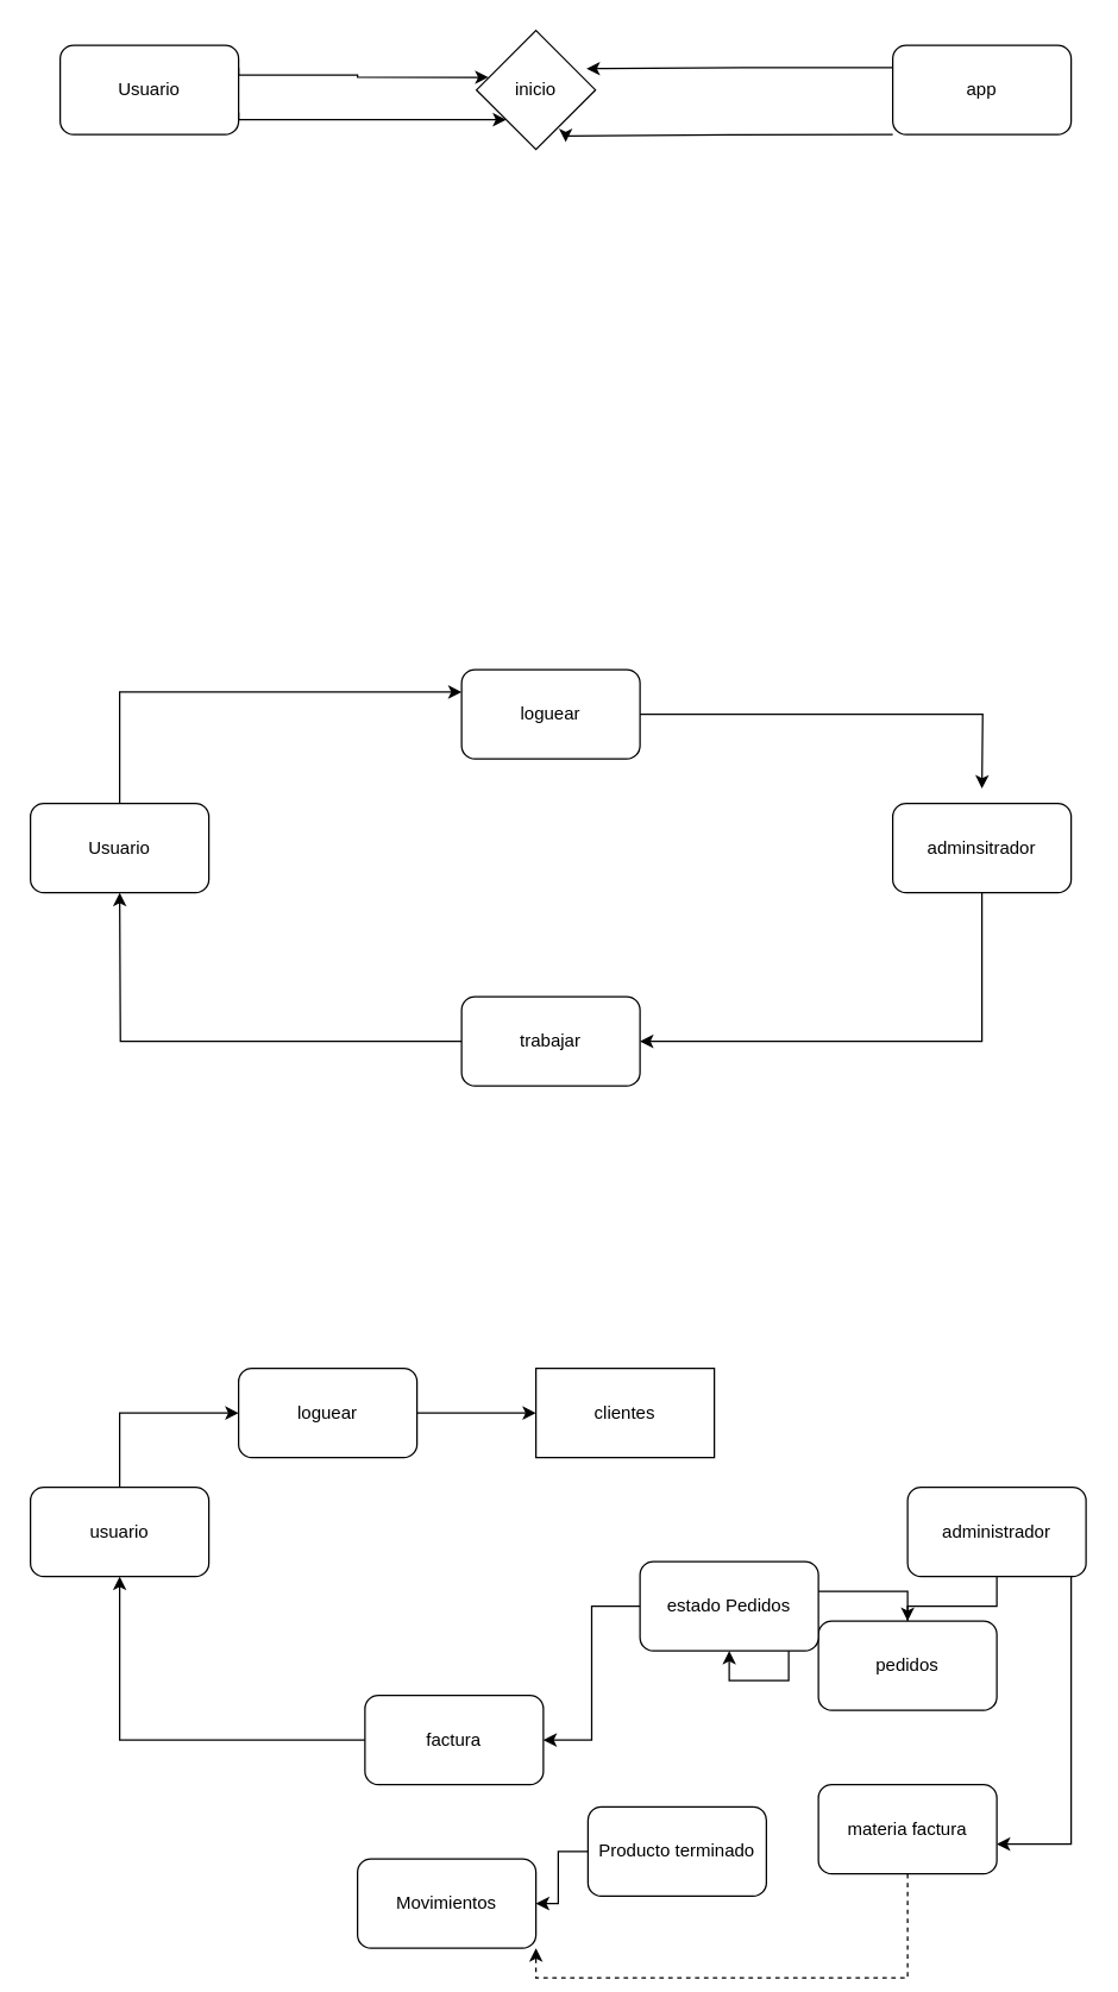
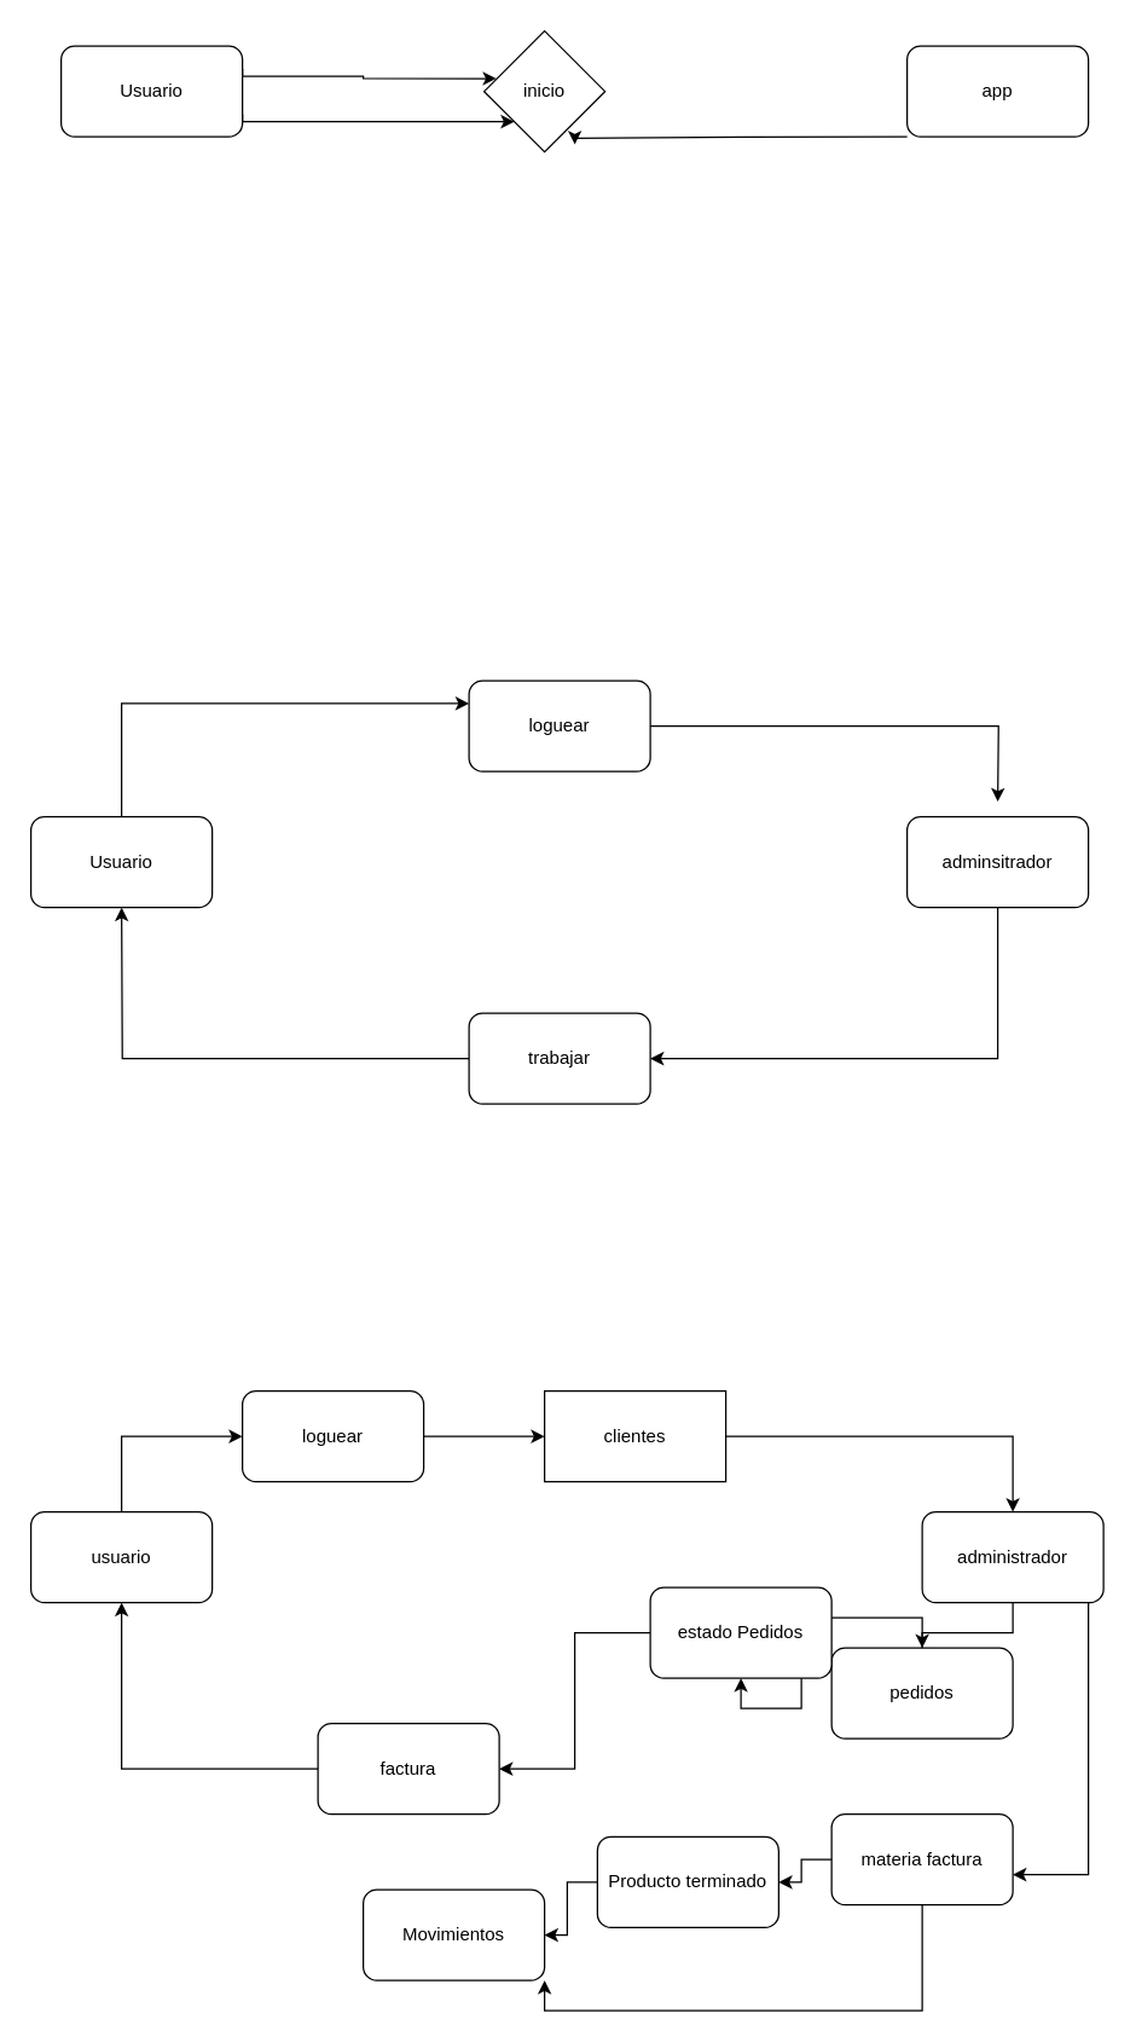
- <mxCell id="8" style="edgeStyle=orthogonalEdgeStyle;rounded=0;orthogonalLoop=1;jettySize=auto;html=1;exitX=0;exitY=0.25;exitDx=0;exitDy=0;entryX=0.925;entryY=0.321;entryDx=0;entryDy=0;entryPerimeter=0;" edge="1" parent="1" source="6" target="4"><mxGeometry relative="1" as="geometry" /></mxCell>
+ <mxCell id="21" style="edgeStyle=orthogonalEdgeStyle;rounded=0;orthogonalLoop=1;jettySize=auto;html=1;entryX=0.5;entryY=0;entryDx=0;entryDy=0;" edge="1" parent="1" source="22" target="25"><mxGeometry relative="1" as="geometry" /></mxCell>
- <mxCell id="37" value="factura" style="rounded=1;whiteSpace=wrap;html=1;" vertex="1" parent="1"><mxGeometry x="245" y="1140" width="120" height="60" as="geometry" /></mxCell>
+ <mxCell id="37" value="factura" style="rounded=1;whiteSpace=wrap;html=1;" vertex="1" parent="1"><mxGeometry x="210" y="1140" width="120" height="60" as="geometry" /></mxCell>
+ <mxCell id="30" style="edgeStyle=orthogonalEdgeStyle;rounded=0;orthogonalLoop=1;jettySize=auto;html=1;" edge="1" parent="1" source="32" target="34"><mxGeometry relative="1" as="geometry"><mxPoint x="450" y="1230" as="targetPoint" /></mxGeometry></mxCell>
- <mxCell id="31" style="edgeStyle=orthogonalEdgeStyle;rounded=0;orthogonalLoop=1;jettySize=auto;html=1;entryX=1;entryY=1;entryDx=0;entryDy=0;exitX=0.5;exitY=1;exitDx=0;exitDy=0;dashed=1;" edge="1" parent="1" source="32" target="35"><mxGeometry relative="1" as="geometry" /></mxCell>
+ <mxCell id="31" style="edgeStyle=orthogonalEdgeStyle;rounded=0;orthogonalLoop=1;jettySize=auto;html=1;entryX=1;entryY=1;entryDx=0;entryDy=0;exitX=0.5;exitY=1;exitDx=0;exitDy=0;" edge="1" parent="1" source="32" target="35"><mxGeometry relative="1" as="geometry" /></mxCell>
